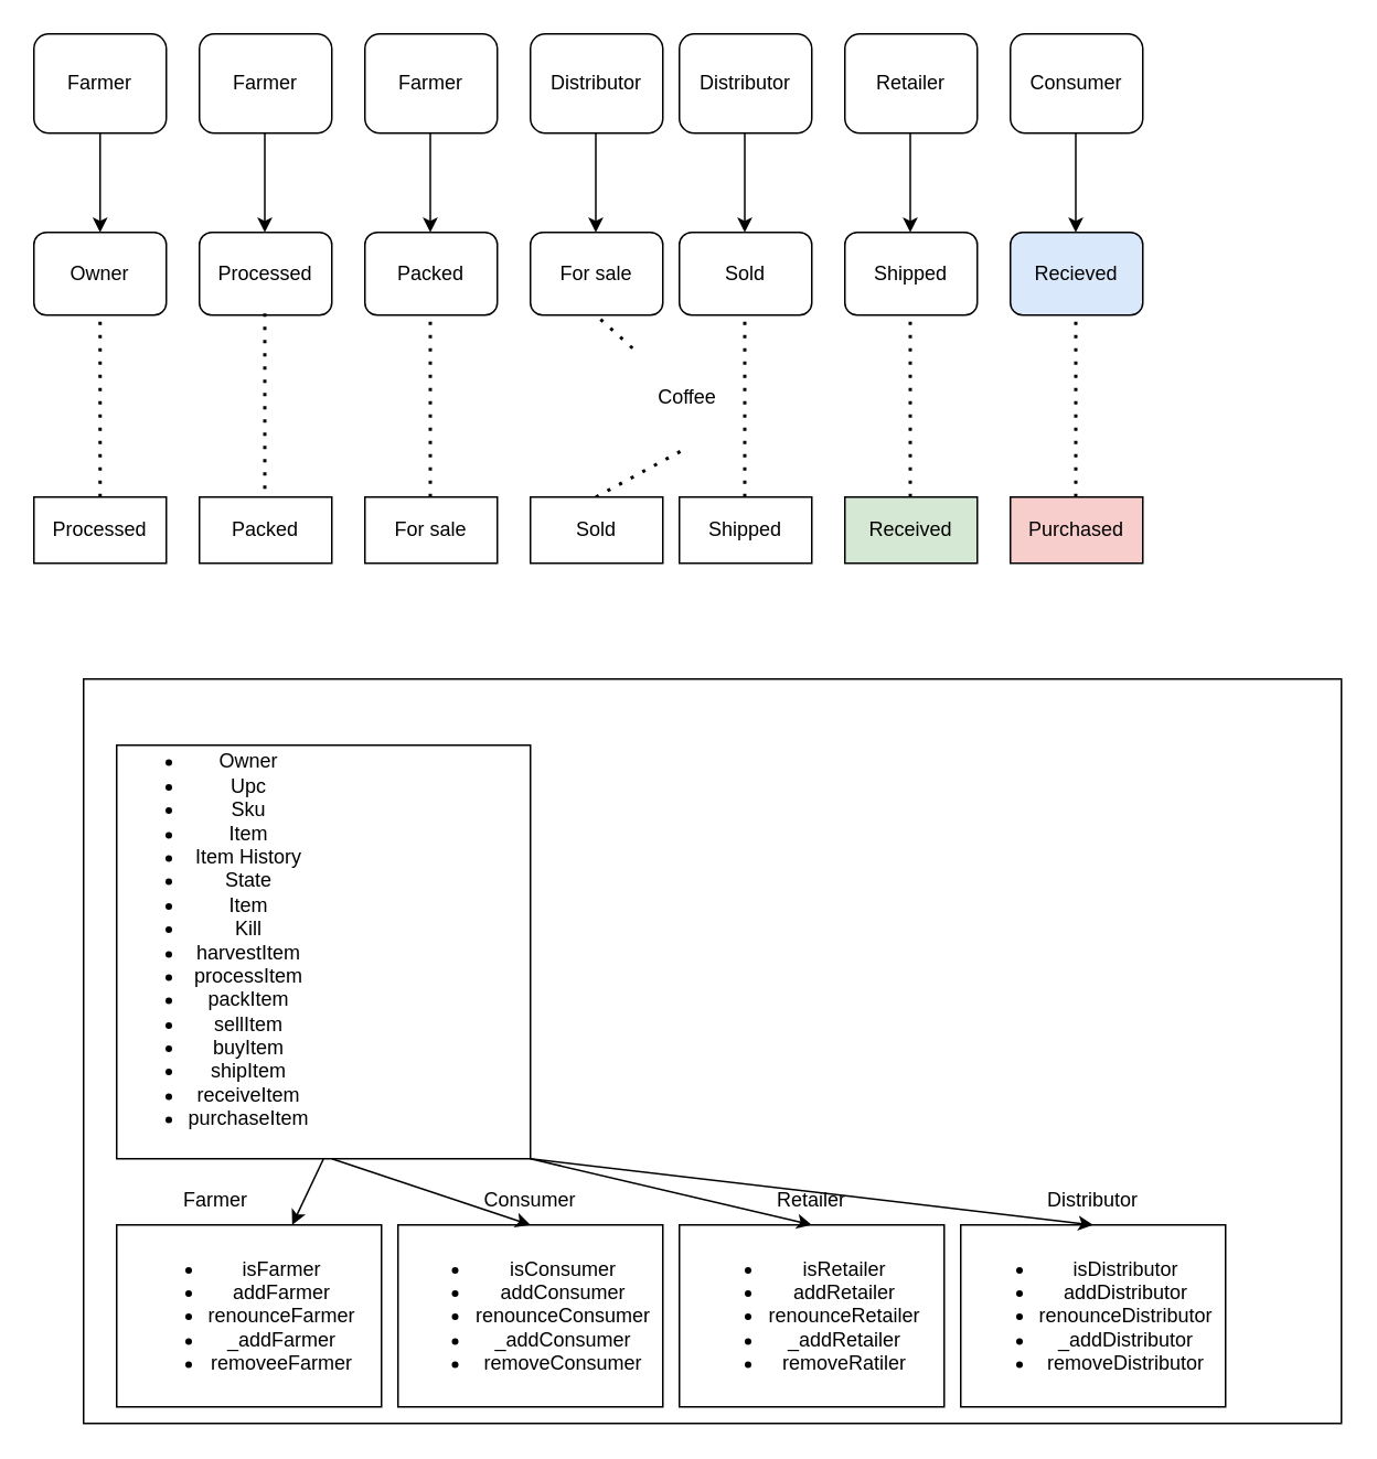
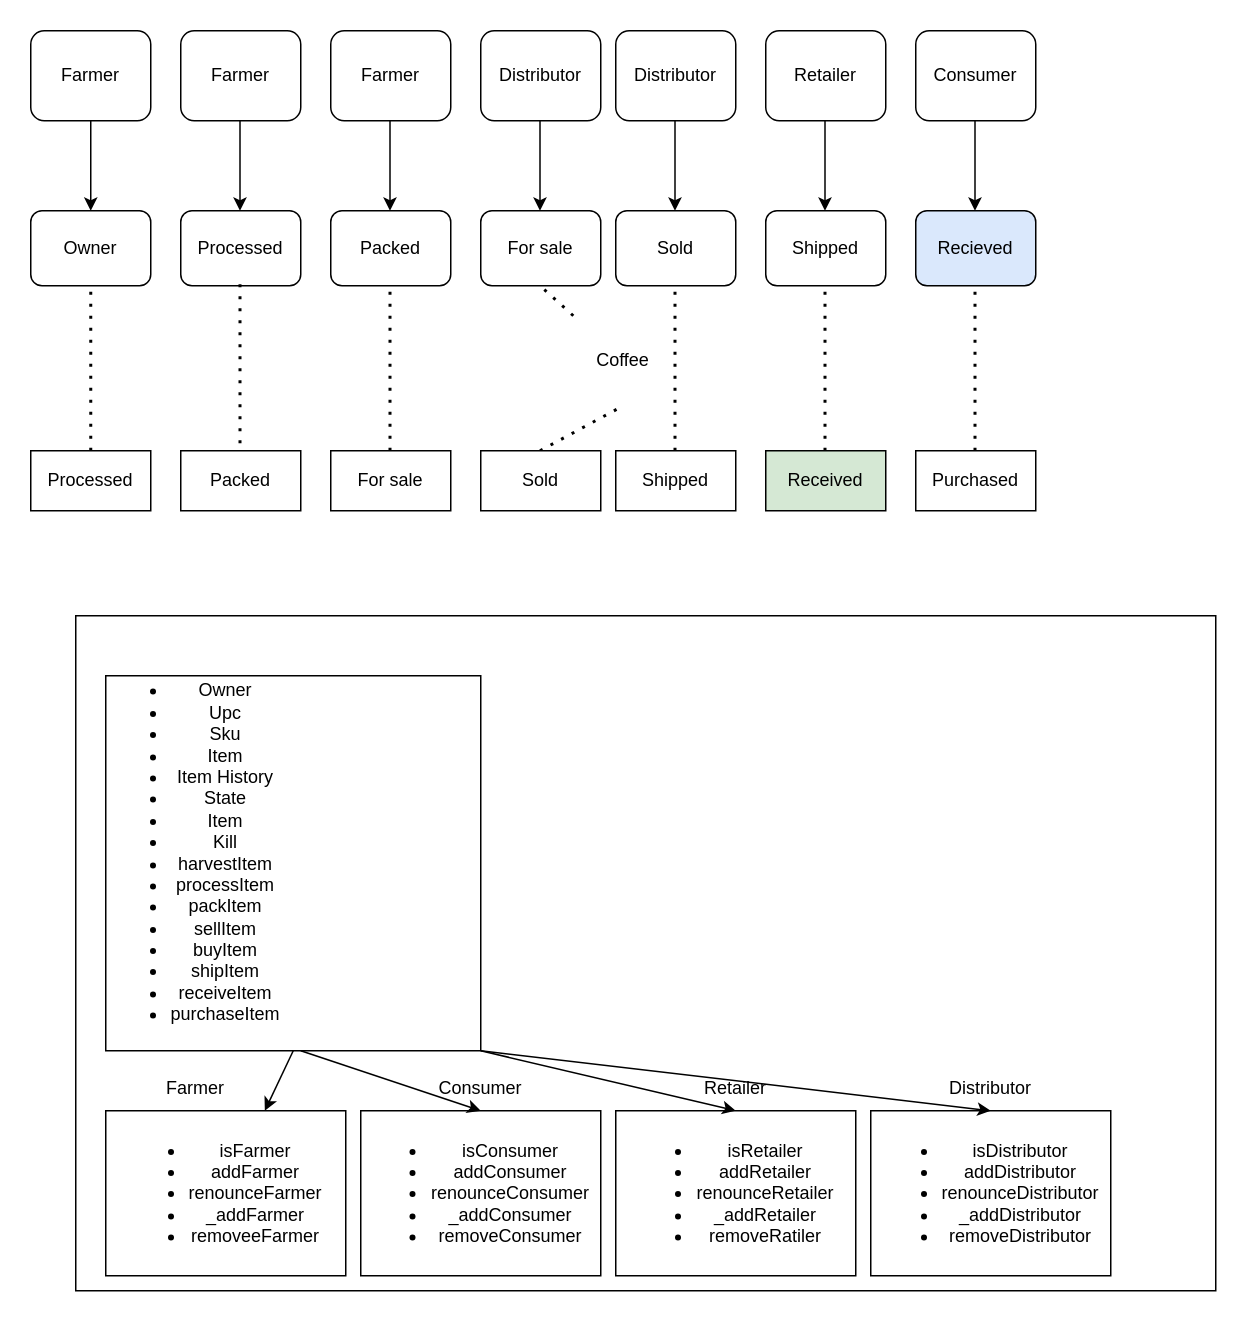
- <mxCell id="38" value="Purchased" style="rounded=0;whiteSpace=wrap;html=1;fillColor=#f8cecc;" parent="1" vertex="1"><mxGeometry x="610" y="300" width="80" height="40" as="geometry" /></mxCell>
+ <mxCell id="38" value="Purchased" style="rounded=0;whiteSpace=wrap;html=1;" parent="1" vertex="1"><mxGeometry x="610" y="300" width="80" height="40" as="geometry" /></mxCell>
